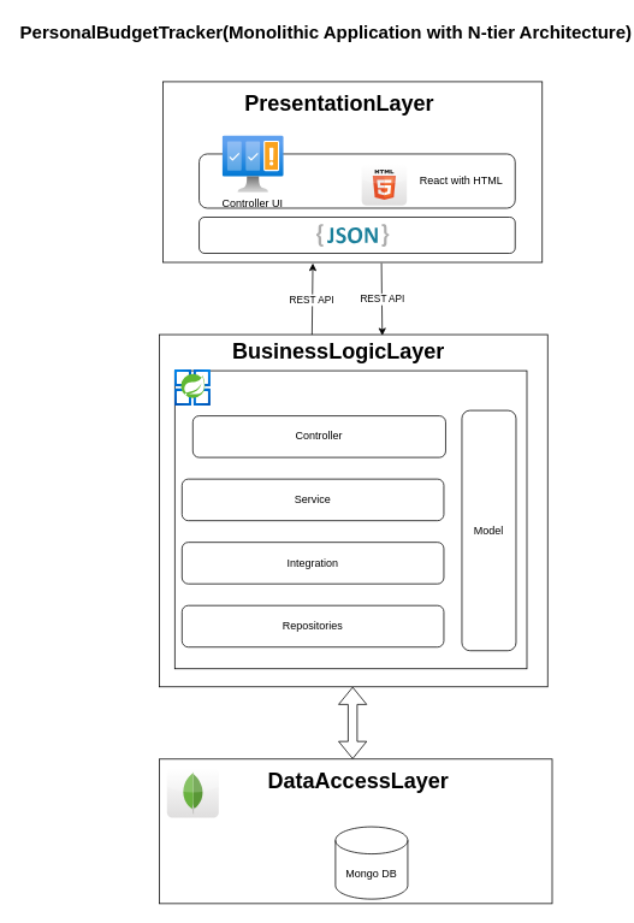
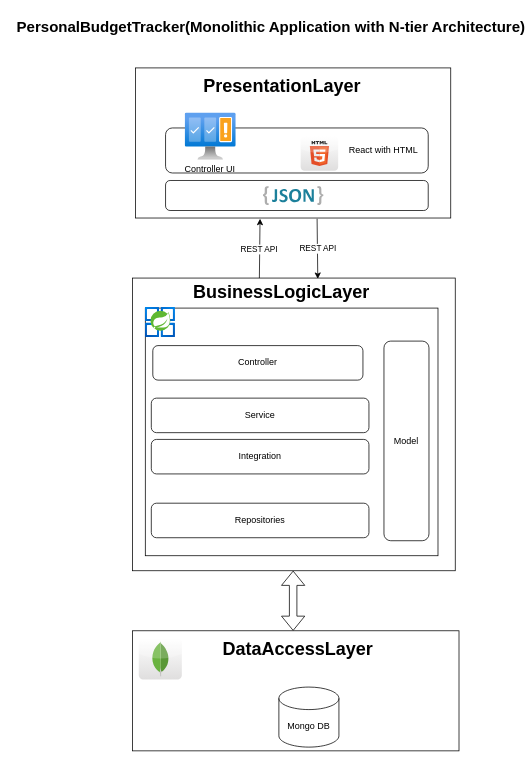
- <mxCell id="19" value="Controller" style="rounded=1;whiteSpace=wrap;html=1;" vertex="1" parent="15"><mxGeometry x="37" y="106" width="280" height="46" as="geometry" /></mxCell>
+ <mxCell id="19" value="Controller" style="rounded=1;whiteSpace=wrap;html=1;" vertex="1" parent="15"><mxGeometry x="27" y="106" width="280" height="46" as="geometry" /></mxCell>
- <mxCell id="24" value="Integration" style="rounded=1;whiteSpace=wrap;html=1;" vertex="1" parent="15"><mxGeometry x="25" y="246" width="290" height="46" as="geometry" /></mxCell>
+ <mxCell id="24" value="Integration" style="rounded=1;whiteSpace=wrap;html=1;" vertex="1" parent="15"><mxGeometry x="25" y="231" width="290" height="46" as="geometry" /></mxCell>
